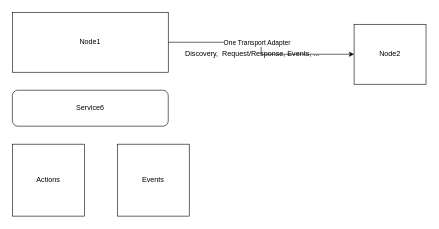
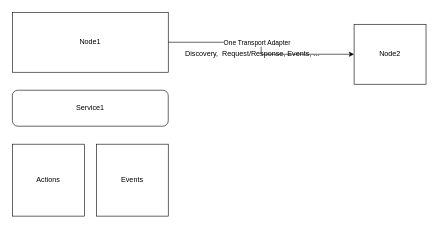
- <mxCell id="6" value="Service6" style="rounded=1;whiteSpace=wrap;html=1;" vertex="1" parent="1"><mxGeometry x="20" y="150" width="260" height="60" as="geometry" /></mxCell>
+ <mxCell id="6" value="Service1" style="rounded=1;whiteSpace=wrap;html=1;" vertex="1" parent="1"><mxGeometry x="20" y="150" width="260" height="60" as="geometry" /></mxCell>
- <mxCell id="8" value="Events" style="whiteSpace=wrap;html=1;aspect=fixed;" vertex="1" parent="1"><mxGeometry x="195" y="240" width="120" height="120" as="geometry" /></mxCell>
+ <mxCell id="8" value="Events" style="whiteSpace=wrap;html=1;aspect=fixed;" vertex="1" parent="1"><mxGeometry x="160" y="240" width="120" height="120" as="geometry" /></mxCell>
